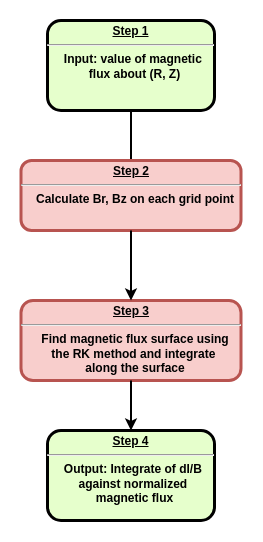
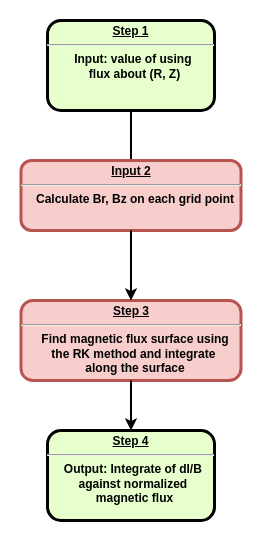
- <mxCell id="2" value="&lt;p style=&quot;margin: 0px ; margin-top: 4px ; text-align: center ; text-decoration: underline&quot;&gt;&lt;strong&gt;Step 1&lt;br&gt;&lt;/strong&gt;&lt;/p&gt;&lt;hr&gt;&lt;p style=&quot;margin: 0px ; margin-left: 8px&quot;&gt;Input: value of&amp;nbsp;&lt;span&gt;magnetic&amp;nbsp;&lt;/span&gt;&lt;/p&gt;&lt;p style=&quot;margin: 0px ; margin-left: 8px&quot;&gt;&lt;span&gt;flux&amp;nbsp;&lt;/span&gt;&lt;span&gt;about (R, Z)&lt;/span&gt;&lt;/p&gt;" style="verticalAlign=middle;align=center;overflow=fill;fontSize=12;fontFamily=Helvetica;html=1;rounded=1;fontStyle=1;strokeWidth=3;fillColor=#E6FFCC" parent="1" vertex="1"><mxGeometry x="47" y="20" width="167" height="90" as="geometry" /></mxCell>
+ <mxCell id="2" value="&lt;p style=&quot;margin: 0px ; margin-top: 4px ; text-align: center ; text-decoration: underline&quot;&gt;&lt;strong&gt;Step 1&lt;br&gt;&lt;/strong&gt;&lt;/p&gt;&lt;hr&gt;&lt;p style=&quot;margin: 0px ; margin-left: 8px&quot;&gt;Input: value of&amp;nbsp;&lt;span&gt;using&amp;nbsp;&lt;/span&gt;&lt;/p&gt;&lt;p style=&quot;margin: 0px ; margin-left: 8px&quot;&gt;&lt;span&gt;flux&amp;nbsp;&lt;/span&gt;&lt;span&gt;about (R, Z)&lt;/span&gt;&lt;/p&gt;" style="verticalAlign=middle;align=center;overflow=fill;fontSize=12;fontFamily=Helvetica;html=1;rounded=1;fontStyle=1;strokeWidth=3;fillColor=#E6FFCC" parent="1" vertex="1"><mxGeometry x="47" y="20" width="167" height="90" as="geometry" /></mxCell>
- <mxCell id="4" value="&lt;p style=&quot;margin: 0px ; margin-top: 4px ; text-align: center ; text-decoration: underline&quot;&gt;&lt;strong&gt;Step 2&lt;br&gt;&lt;/strong&gt;&lt;/p&gt;&lt;hr&gt;&lt;p style=&quot;margin: 0px ; margin-left: 8px&quot;&gt;Calculate Br, Bz on each grid point&lt;br&gt;&lt;/p&gt;" style="verticalAlign=middle;align=center;overflow=fill;fontSize=12;fontFamily=Helvetica;html=1;rounded=1;fontStyle=1;strokeWidth=3;fillColor=#f8cecc;strokeColor=#b85450;" parent="1" vertex="1"><mxGeometry x="20.5" y="160" width="220" height="70" as="geometry" /></mxCell>
+ <mxCell id="4" value="&lt;p style=&quot;margin: 0px ; margin-top: 4px ; text-align: center ; text-decoration: underline&quot;&gt;&lt;strong&gt;Input 2&lt;br&gt;&lt;/strong&gt;&lt;/p&gt;&lt;hr&gt;&lt;p style=&quot;margin: 0px ; margin-left: 8px&quot;&gt;Calculate Br, Bz on each grid point&lt;br&gt;&lt;/p&gt;" style="verticalAlign=middle;align=center;overflow=fill;fontSize=12;fontFamily=Helvetica;html=1;rounded=1;fontStyle=1;strokeWidth=3;fillColor=#f8cecc;strokeColor=#b85450;" parent="1" vertex="1"><mxGeometry x="20.5" y="160" width="220" height="70" as="geometry" /></mxCell>
